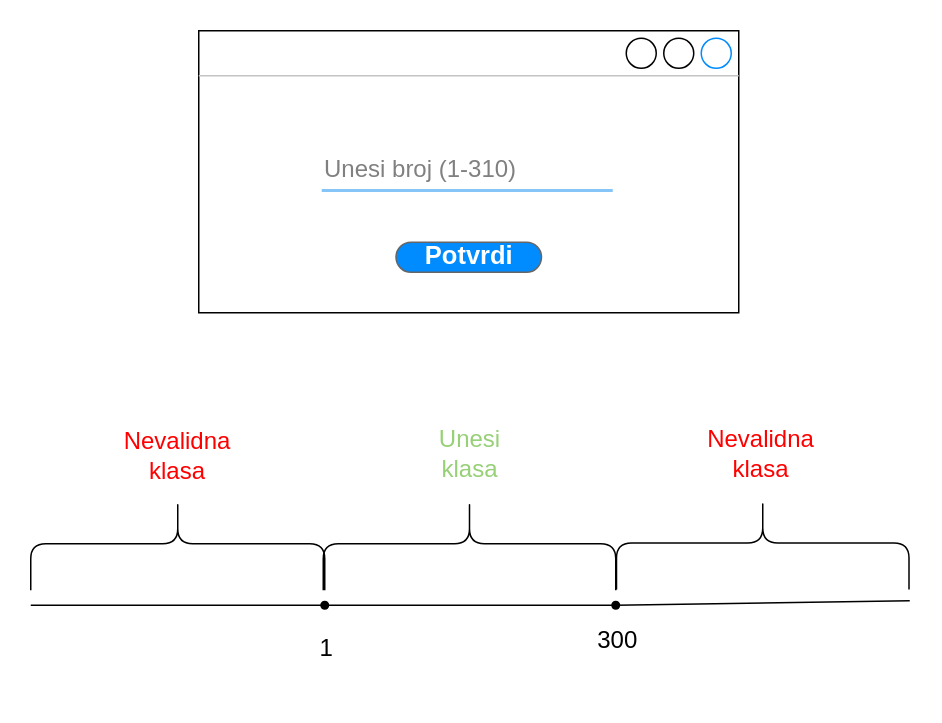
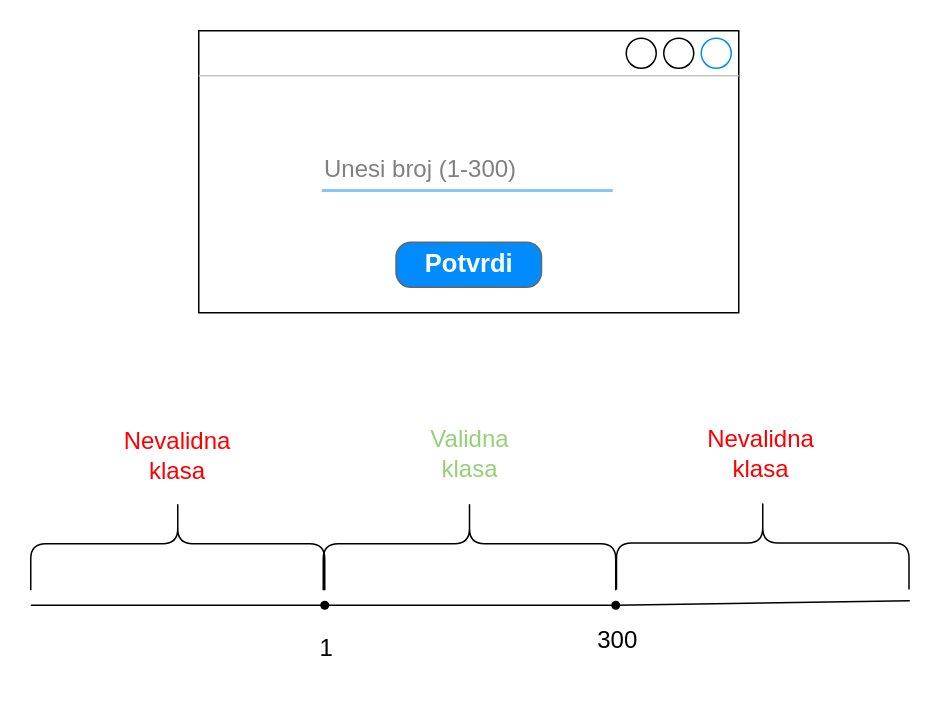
- <mxCell id="20" value="Unesi broj (1-310)" style="text;fontColor=#808080;fontSize=16;verticalAlign=middle;strokeColor=none;fillColor=none;opacity=50;whiteSpace=wrap;html=1;" vertex="1" parent="19"><mxGeometry width="196" height="30" as="geometry" /></mxCell>
+ <mxCell id="20" value="Unesi broj (1-300)" style="text;fontColor=#808080;fontSize=16;verticalAlign=middle;strokeColor=none;fillColor=none;opacity=50;whiteSpace=wrap;html=1;" vertex="1" parent="19"><mxGeometry width="196" height="30" as="geometry" /></mxCell>
- <mxCell id="18" value="Potvrdi" style="strokeWidth=1;shadow=0;dashed=0;align=center;html=1;shape=mxgraph.mockup.buttons.button;strokeColor=#666666;fontColor=#ffffff;mainText=;buttonStyle=round;fontSize=17;fontStyle=1;fillColor=#008cff;whiteSpace=wrap;" vertex="1" parent="16"><mxGeometry x="131.5" y="141" width="97" height="20" as="geometry" /></mxCell>
+ <mxCell id="18" value="Potvrdi" style="strokeWidth=1;shadow=0;dashed=0;align=center;html=1;shape=mxgraph.mockup.buttons.button;strokeColor=#666666;fontColor=#ffffff;mainText=;buttonStyle=round;fontSize=17;fontStyle=1;fillColor=#008cff;whiteSpace=wrap;" vertex="1" parent="16"><mxGeometry x="131.5" y="141" width="97" height="30" as="geometry" /></mxCell>
- <mxCell id="12" value="Unesi klasa" style="text;html=1;strokeColor=none;fillColor=none;align=center;verticalAlign=middle;whiteSpace=wrap;rounded=0;fontSize=16;fontColor=#97D077;" vertex="1" parent="1"><mxGeometry x="282.5" y="287" width="60" height="30" as="geometry" /></mxCell>
+ <mxCell id="12" value="Validna klasa" style="text;html=1;strokeColor=none;fillColor=none;align=center;verticalAlign=middle;whiteSpace=wrap;rounded=0;fontSize=16;fontColor=#97D077;" vertex="1" parent="1"><mxGeometry x="282.5" y="287" width="60" height="30" as="geometry" /></mxCell>
